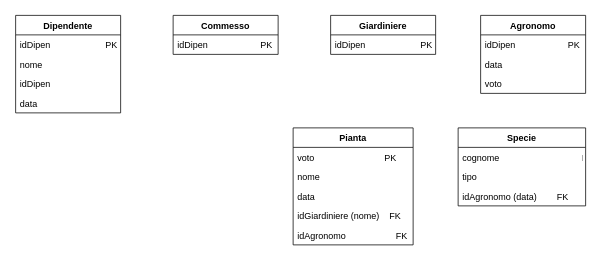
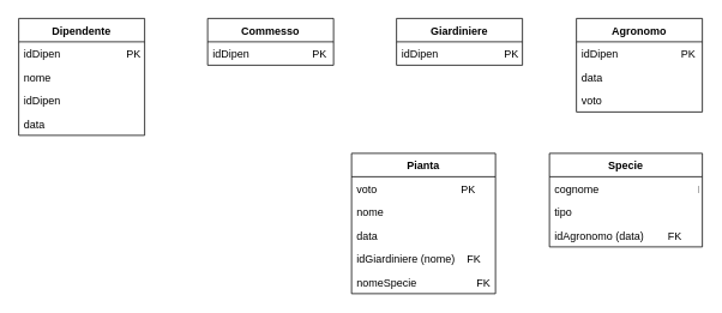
- <mxCell id="20" value="idAgronomo                    FK" style="text;strokeColor=none;fillColor=none;align=left;verticalAlign=top;spacingLeft=4;spacingRight=4;overflow=hidden;rotatable=0;points=[[0,0.5],[1,0.5]];portConstraint=eastwest;" vertex="1" parent="15"><mxGeometry y="130" width="160" height="26" as="geometry" /></mxCell>
+ <mxCell id="20" value="nomeSpecie                    FK" style="text;strokeColor=none;fillColor=none;align=left;verticalAlign=top;spacingLeft=4;spacingRight=4;overflow=hidden;rotatable=0;points=[[0,0.5],[1,0.5]];portConstraint=eastwest;" vertex="1" parent="15"><mxGeometry y="130" width="160" height="26" as="geometry" /></mxCell>
